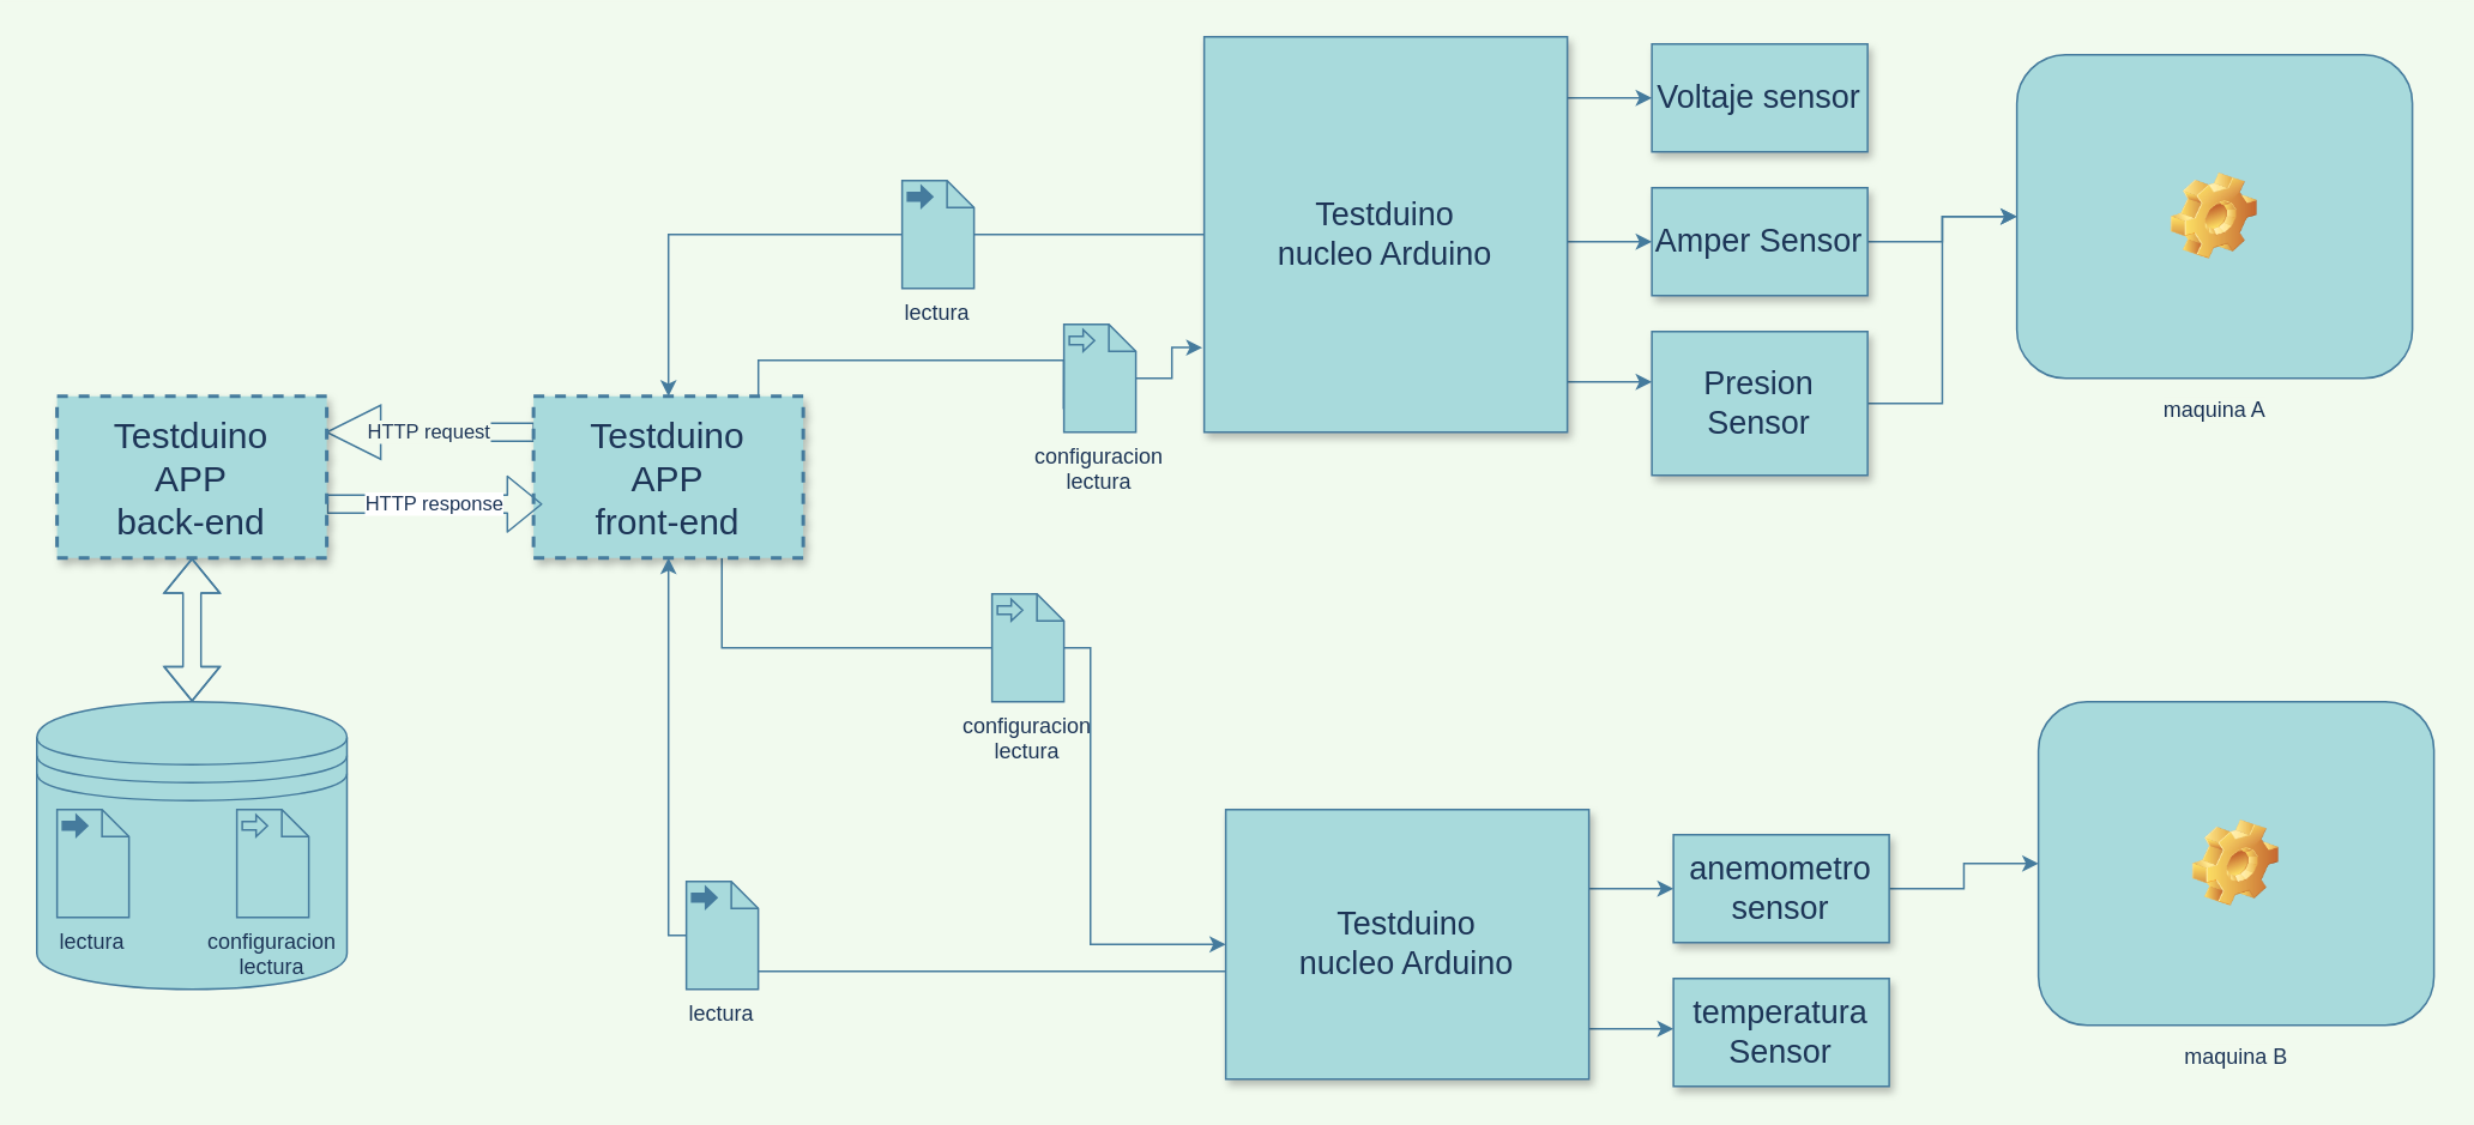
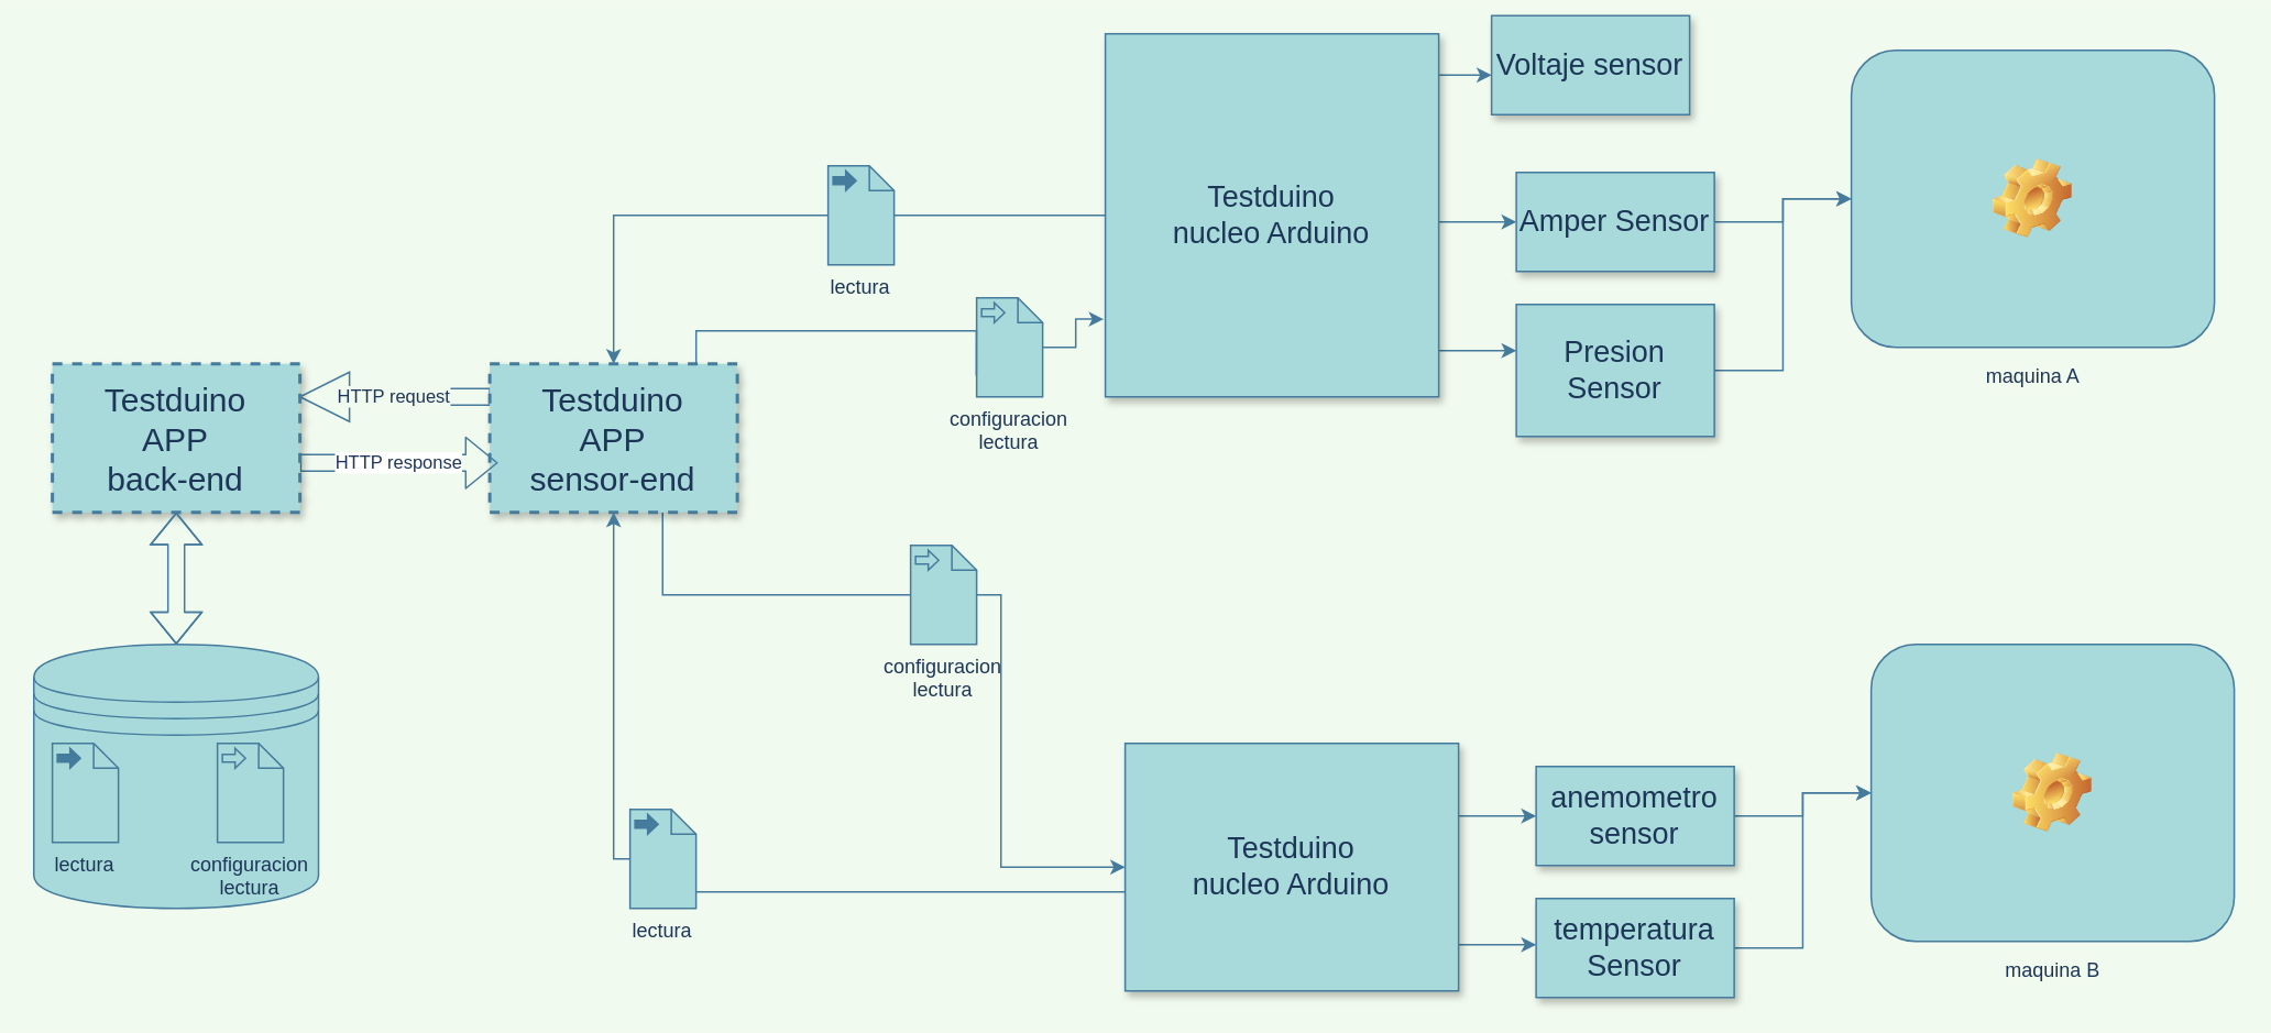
- <mxCell id="11" value="Voltaje sensor" style="whiteSpace=wrap;html=1;shadow=1;fontSize=18;fillColor=#A8DADC;strokeColor=#457B9D;fontColor=#1D3557;" parent="1" vertex="1"><mxGeometry x="918.25" y="24" width="120" height="60" as="geometry" /></mxCell>
+ <mxCell id="11" value="Voltaje sensor" style="whiteSpace=wrap;html=1;shadow=1;fontSize=18;fillColor=#A8DADC;strokeColor=#457B9D;fontColor=#1D3557;" parent="1" vertex="1"><mxGeometry x="903.25" y="9" width="120" height="60" as="geometry" /></mxCell>
- <mxCell id="5" value="Testduino &lt;br&gt;APP&lt;br&gt;front-end" style="whiteSpace=wrap;html=1;shadow=1;fontSize=20;fillColor=#A8DADC;strokeColor=#457B9D;strokeWidth=2;dashed=1;fontColor=#1D3557;" parent="1" vertex="1"><mxGeometry x="296.25" y="220" width="150" height="90" as="geometry" /></mxCell>
+ <mxCell id="5" value="Testduino &lt;br&gt;APP&lt;br&gt;sensor-end" style="whiteSpace=wrap;html=1;shadow=1;fontSize=20;fillColor=#A8DADC;strokeColor=#457B9D;strokeWidth=2;dashed=1;fontColor=#1D3557;" parent="1" vertex="1"><mxGeometry x="296.25" y="220" width="150" height="90" as="geometry" /></mxCell>
+ <mxCell id="24" value="" style="edgeStyle=orthogonalEdgeStyle;rounded=0;orthogonalLoop=1;jettySize=auto;html=1;strokeColor=#457B9D;fontColor=#1D3557;labelBackgroundColor=#F1FAEE;" parent="1" source="25" target="26" edge="1"><mxGeometry relative="1" as="geometry" /></mxCell>
